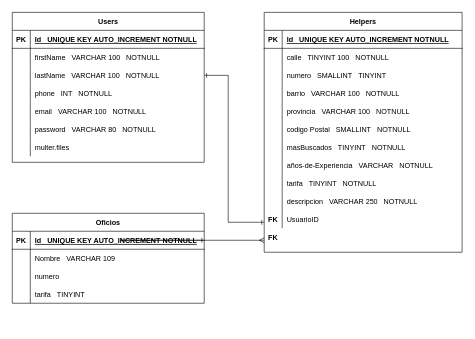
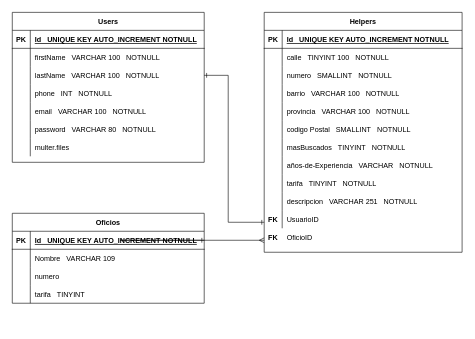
- <mxCell id="35" value="numero   SMALLINT   TINYINT" style="shape=partialRectangle;connectable=0;fillColor=none;top=0;left=0;bottom=0;right=0;align=left;spacingLeft=6;overflow=hidden;" parent="33" vertex="1"><mxGeometry x="30" width="300" height="30" as="geometry"><mxRectangle width="300" height="30" as="alternateBounds" /></mxGeometry></mxCell>
+ <mxCell id="35" value="numero   SMALLINT   NOTNULL" style="shape=partialRectangle;connectable=0;fillColor=none;top=0;left=0;bottom=0;right=0;align=left;spacingLeft=6;overflow=hidden;" parent="33" vertex="1"><mxGeometry x="30" width="300" height="30" as="geometry"><mxRectangle width="300" height="30" as="alternateBounds" /></mxGeometry></mxCell>
- <mxCell id="56" value="descripcion   VARCHAR 250   NOTNULL" style="shape=partialRectangle;connectable=0;fillColor=none;top=0;left=0;bottom=0;right=0;align=left;spacingLeft=6;overflow=hidden;" parent="54" vertex="1"><mxGeometry x="30" width="300" height="30" as="geometry"><mxRectangle width="300" height="30" as="alternateBounds" /></mxGeometry></mxCell>
+ <mxCell id="56" value="descripcion   VARCHAR 251   NOTNULL" style="shape=partialRectangle;connectable=0;fillColor=none;top=0;left=0;bottom=0;right=0;align=left;spacingLeft=6;overflow=hidden;" parent="54" vertex="1"><mxGeometry x="30" width="300" height="30" as="geometry"><mxRectangle width="300" height="30" as="alternateBounds" /></mxGeometry></mxCell>
+ <mxCell id="75" value="OficioID " style="shape=partialRectangle;connectable=0;fillColor=none;top=0;left=0;bottom=0;right=0;align=left;spacingLeft=6;overflow=hidden;" parent="1" vertex="1"><mxGeometry x="470" y="380" width="190" height="30" as="geometry"><mxRectangle width="150" height="30" as="alternateBounds" /></mxGeometry></mxCell>
